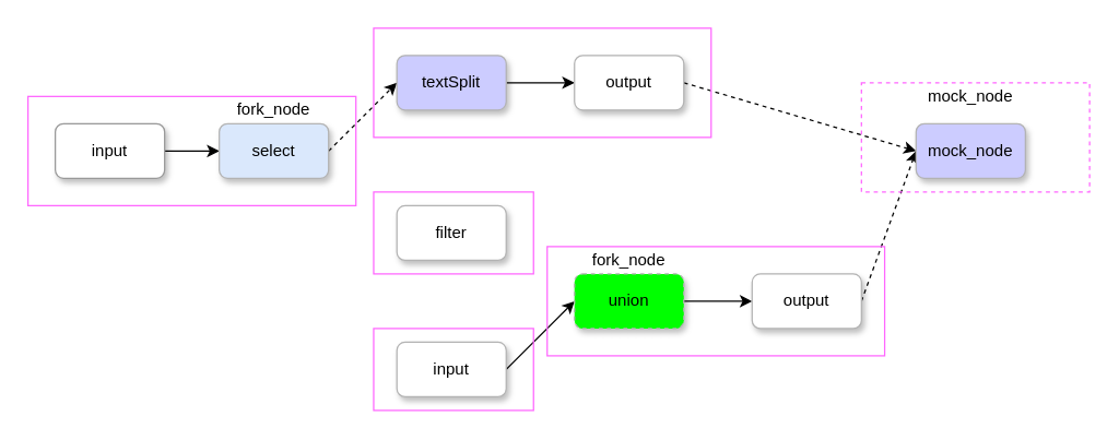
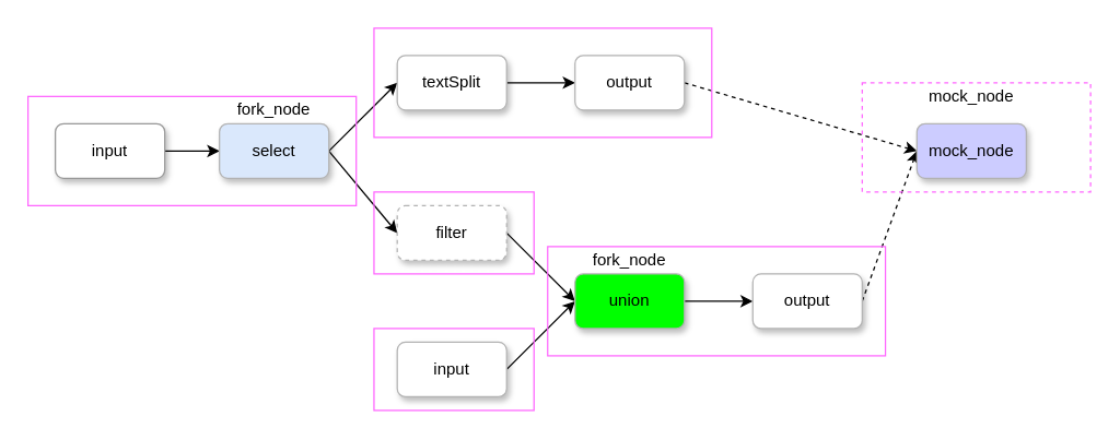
- <mxCell id="8" value="textSplit" style="rounded=1;whiteSpace=wrap;html=1;shadow=1;strokeColor=#B3B3B3;fillColor=#ccccff;" parent="1" vertex="1"><mxGeometry x="290" y="40" width="80" height="40" as="geometry" /></mxCell>
+ <mxCell id="8" value="textSplit" style="rounded=1;whiteSpace=wrap;html=1;shadow=1;strokeColor=#B3B3B3;" parent="1" vertex="1"><mxGeometry x="290" y="40" width="80" height="40" as="geometry" /></mxCell>
- <mxCell id="4" style="rounded=0;orthogonalLoop=1;jettySize=auto;html=1;exitX=1;exitY=0.5;exitDx=0;exitDy=0;entryX=0;entryY=0.5;entryDx=0;entryDy=0;dashed=1;" parent="1" source="6" target="8" edge="1"><mxGeometry relative="1" as="geometry" /></mxCell>
+ <mxCell id="4" style="rounded=0;orthogonalLoop=1;jettySize=auto;html=1;exitX=1;exitY=0.5;exitDx=0;exitDy=0;entryX=0;entryY=0.5;entryDx=0;entryDy=0;" parent="1" source="6" target="8" edge="1"><mxGeometry relative="1" as="geometry" /></mxCell>
+ <mxCell id="5" style="edgeStyle=none;rounded=0;orthogonalLoop=1;jettySize=auto;html=1;exitX=1;exitY=0.5;exitDx=0;exitDy=0;entryX=0;entryY=0.5;entryDx=0;entryDy=0;" parent="1" source="6" target="10" edge="1"><mxGeometry relative="1" as="geometry" /></mxCell>
- <mxCell id="10" value="filter" style="rounded=1;whiteSpace=wrap;html=1;shadow=1;strokeColor=#B3B3B3;" parent="1" vertex="1"><mxGeometry x="290" y="150" width="80" height="40" as="geometry" /></mxCell>
+ <mxCell id="10" value="filter" style="rounded=1;whiteSpace=wrap;html=1;shadow=1;strokeColor=#B3B3B3;dashed=1;" parent="1" vertex="1"><mxGeometry x="290" y="150" width="80" height="40" as="geometry" /></mxCell>
+ <mxCell id="9" style="edgeStyle=none;rounded=0;orthogonalLoop=1;jettySize=auto;html=1;exitX=1;exitY=0.5;exitDx=0;exitDy=0;entryX=0;entryY=0.5;entryDx=0;entryDy=0;" parent="1" source="10" target="14" edge="1"><mxGeometry relative="1" as="geometry" /></mxCell>
- <mxCell id="14" value="union" style="rounded=1;whiteSpace=wrap;html=1;shadow=1;strokeColor=#B3B3B3;fillColor=#00FF00;dashed=1;" parent="1" vertex="1"><mxGeometry x="420" y="200" width="80" height="40" as="geometry" /></mxCell>
+ <mxCell id="14" value="union" style="rounded=1;whiteSpace=wrap;html=1;shadow=1;strokeColor=#B3B3B3;fillColor=#00FF00;" parent="1" vertex="1"><mxGeometry x="420" y="200" width="80" height="40" as="geometry" /></mxCell>
